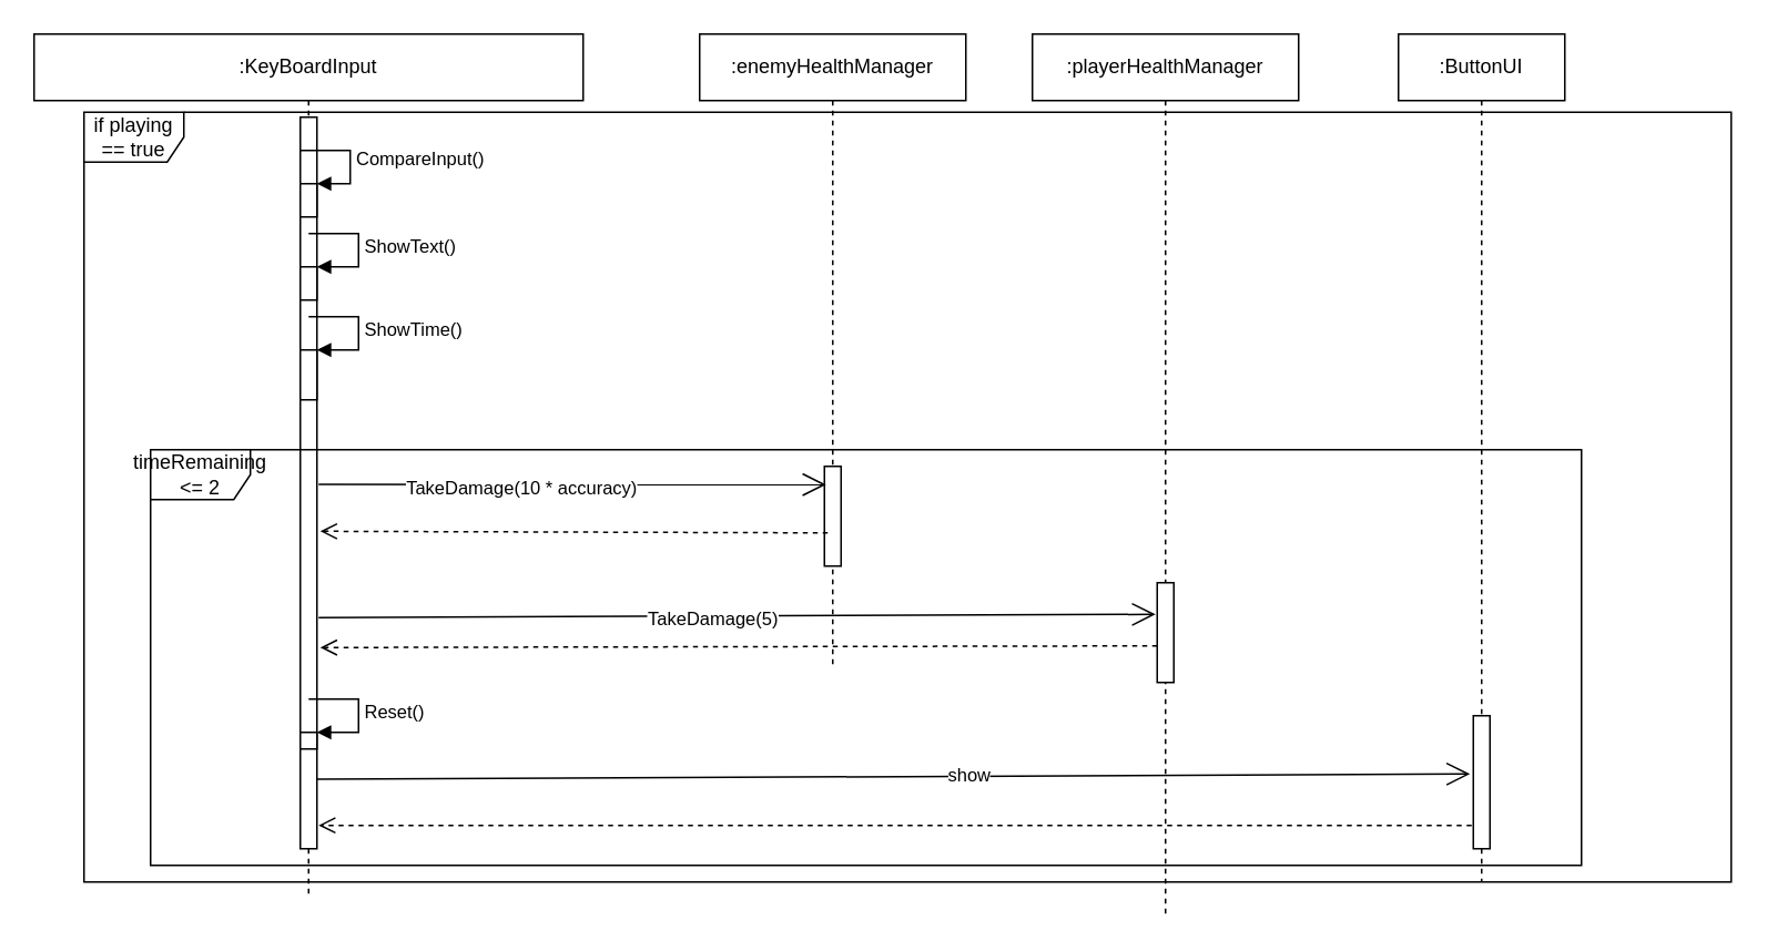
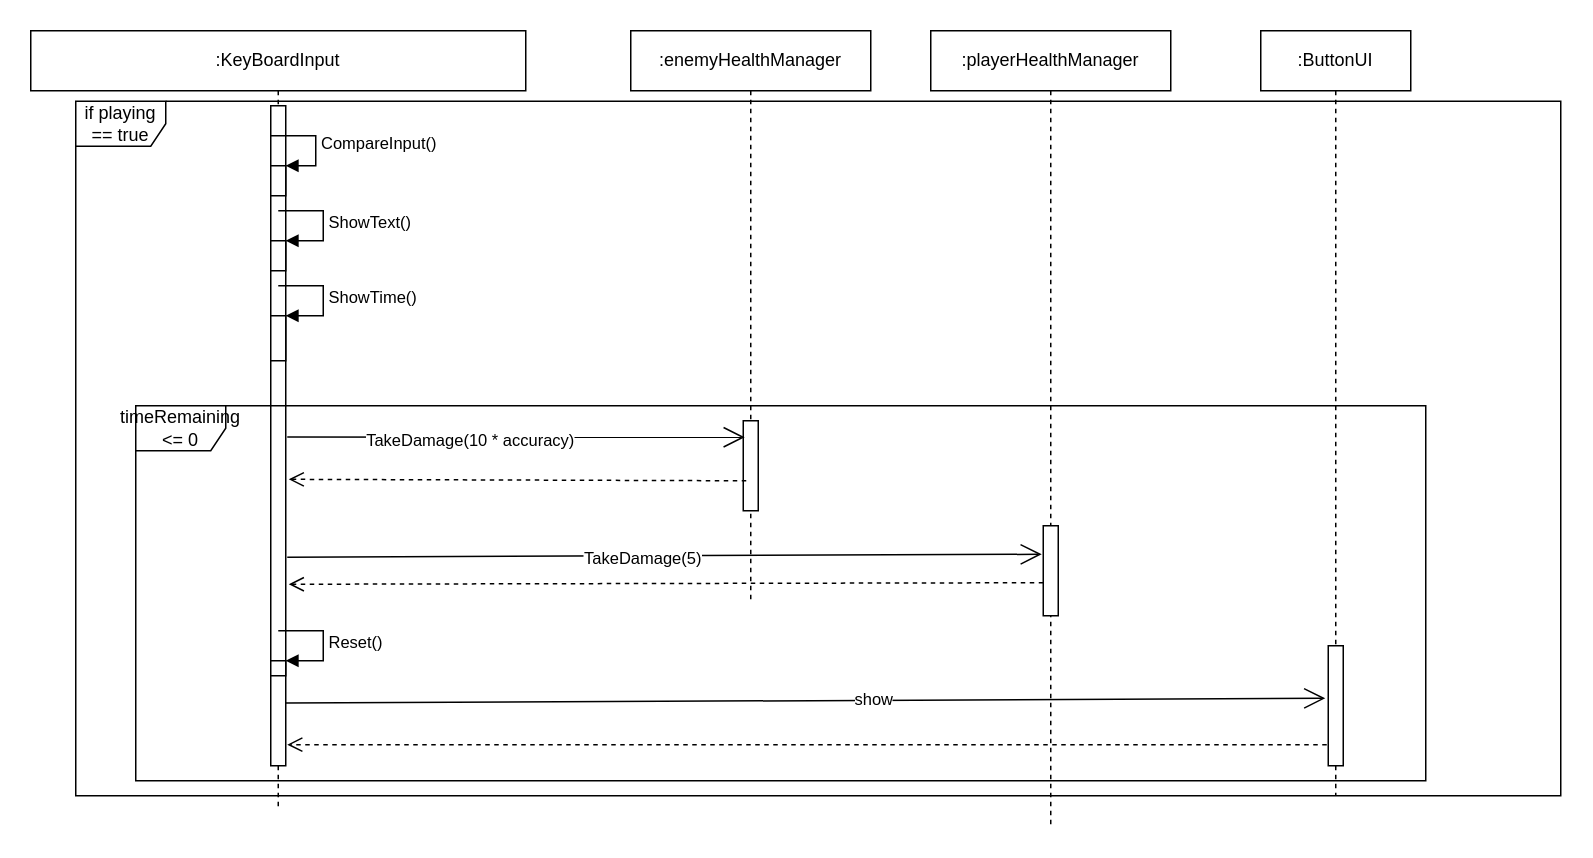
- <mxCell id="28" value="timeRemaining &amp;lt;= 2" style="shape=umlFrame;whiteSpace=wrap;html=1;" vertex="1" parent="1"><mxGeometry x="90" y="270" width="860" height="250" as="geometry" /></mxCell>
+ <mxCell id="28" value="timeRemaining &amp;lt;= 0" style="shape=umlFrame;whiteSpace=wrap;html=1;" vertex="1" parent="1"><mxGeometry x="90" y="270" width="860" height="250" as="geometry" /></mxCell>
